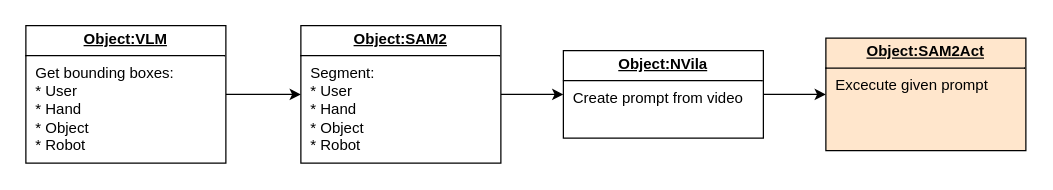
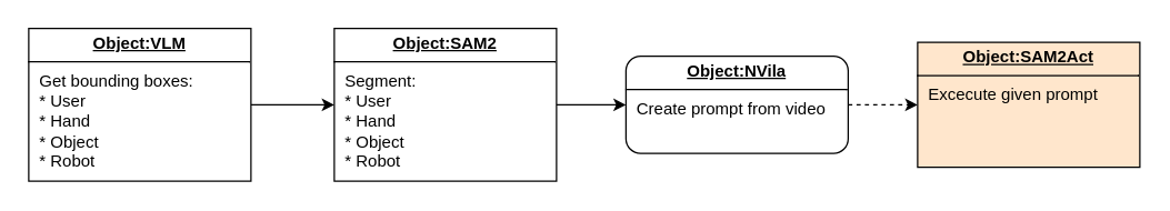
- <mxCell id="5" value="&lt;p style=&quot;margin:0px;margin-top:4px;text-align:center;text-decoration:underline;&quot;&gt;&lt;b&gt;Object:NVila&lt;/b&gt;&lt;/p&gt;&lt;hr size=&quot;1&quot; style=&quot;border-style:solid;&quot;&gt;&lt;p style=&quot;margin:0px;margin-left:8px;&quot;&gt;&lt;span style=&quot;background-color: transparent; color: light-dark(rgb(0, 0, 0), rgb(255, 255, 255));&quot;&gt;Create prompt from video&lt;/span&gt;&lt;/p&gt;" style="verticalAlign=top;align=left;overflow=fill;html=1;whiteSpace=wrap;" vertex="1" parent="1"><mxGeometry x="450" y="40" width="160" height="70" as="geometry" /></mxCell>
+ <mxCell id="5" value="&lt;p style=&quot;margin:0px;margin-top:4px;text-align:center;text-decoration:underline;&quot;&gt;&lt;b&gt;Object:NVila&lt;/b&gt;&lt;/p&gt;&lt;hr size=&quot;1&quot; style=&quot;border-style:solid;&quot;&gt;&lt;p style=&quot;margin:0px;margin-left:8px;&quot;&gt;&lt;span style=&quot;background-color: transparent; color: light-dark(rgb(0, 0, 0), rgb(255, 255, 255));&quot;&gt;Create prompt from video&lt;/span&gt;&lt;/p&gt;" style="verticalAlign=top;align=left;overflow=fill;html=1;whiteSpace=wrap;rounded=1;" vertex="1" parent="1"><mxGeometry x="450" y="40" width="160" height="70" as="geometry" /></mxCell>
- <mxCell id="4" value="" style="edgeStyle=orthogonalEdgeStyle;rounded=0;orthogonalLoop=1;jettySize=auto;html=1;" edge="1" parent="1" source="5" target="6"><mxGeometry relative="1" as="geometry" /></mxCell>
+ <mxCell id="4" value="" style="edgeStyle=orthogonalEdgeStyle;rounded=0;orthogonalLoop=1;jettySize=auto;html=1;dashed=1;" edge="1" parent="1" source="5" target="6"><mxGeometry relative="1" as="geometry" /></mxCell>
